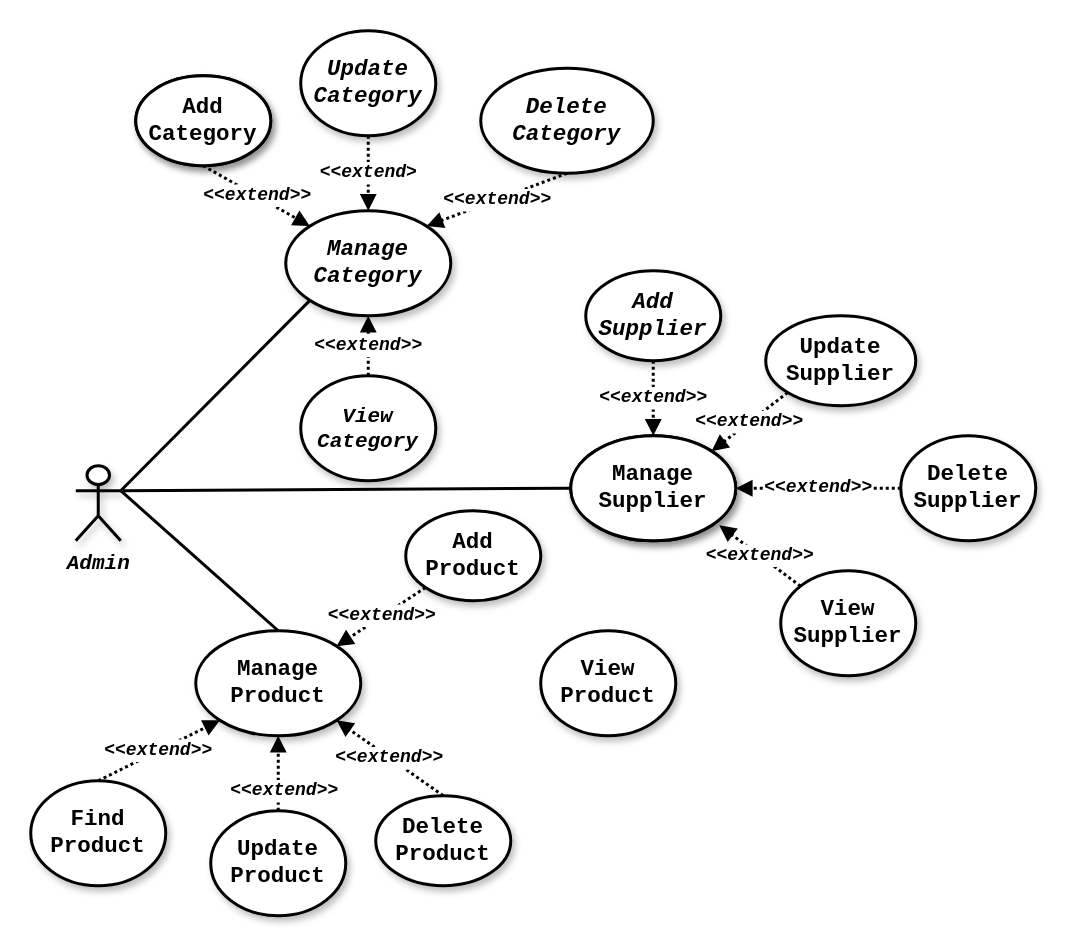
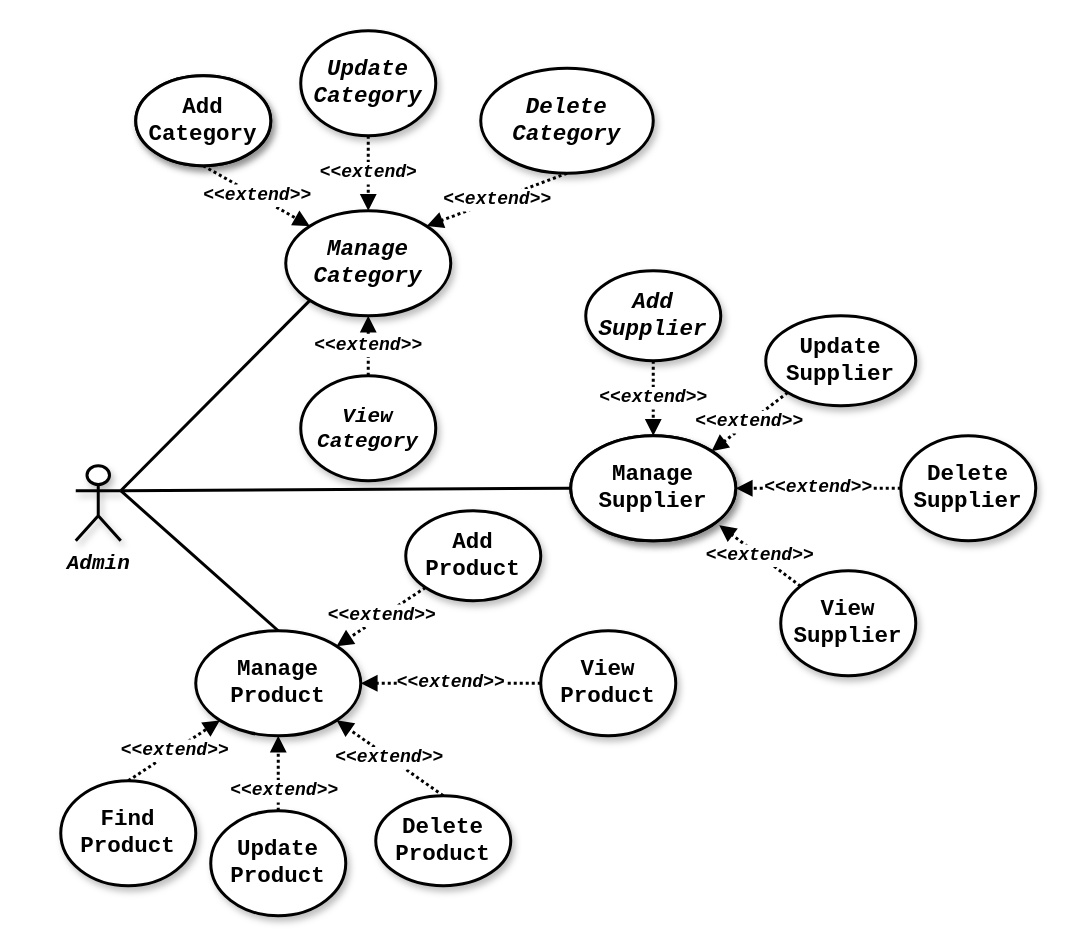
+ <mxCell id="25" value="&amp;lt;&amp;lt;extend&amp;gt;&amp;gt;" style="edgeStyle=none;html=1;entryX=1;entryY=0.5;entryDx=0;entryDy=0;dashed=1;dashPattern=1 1;fontFamily=Courier New;fontSize=12;strokeWidth=2;fontStyle=3;endArrow=block;endFill=1;" edge="1" parent="1" source="26" target="4"><mxGeometry relative="1" as="geometry" /></mxCell>
- <mxCell id="18" value="Find Product" style="ellipse;whiteSpace=wrap;html=1;shadow=1;fontFamily=Courier New;fontSize=15;strokeWidth=2;fontStyle=1" vertex="1" parent="1"><mxGeometry x="20" y="520" width="90" height="70" as="geometry" /></mxCell>
+ <mxCell id="18" value="Find Product" style="ellipse;whiteSpace=wrap;html=1;shadow=1;fontFamily=Courier New;fontSize=15;strokeWidth=2;fontStyle=1" vertex="1" parent="1"><mxGeometry x="40" y="520" width="90" height="70" as="geometry" /></mxCell>
